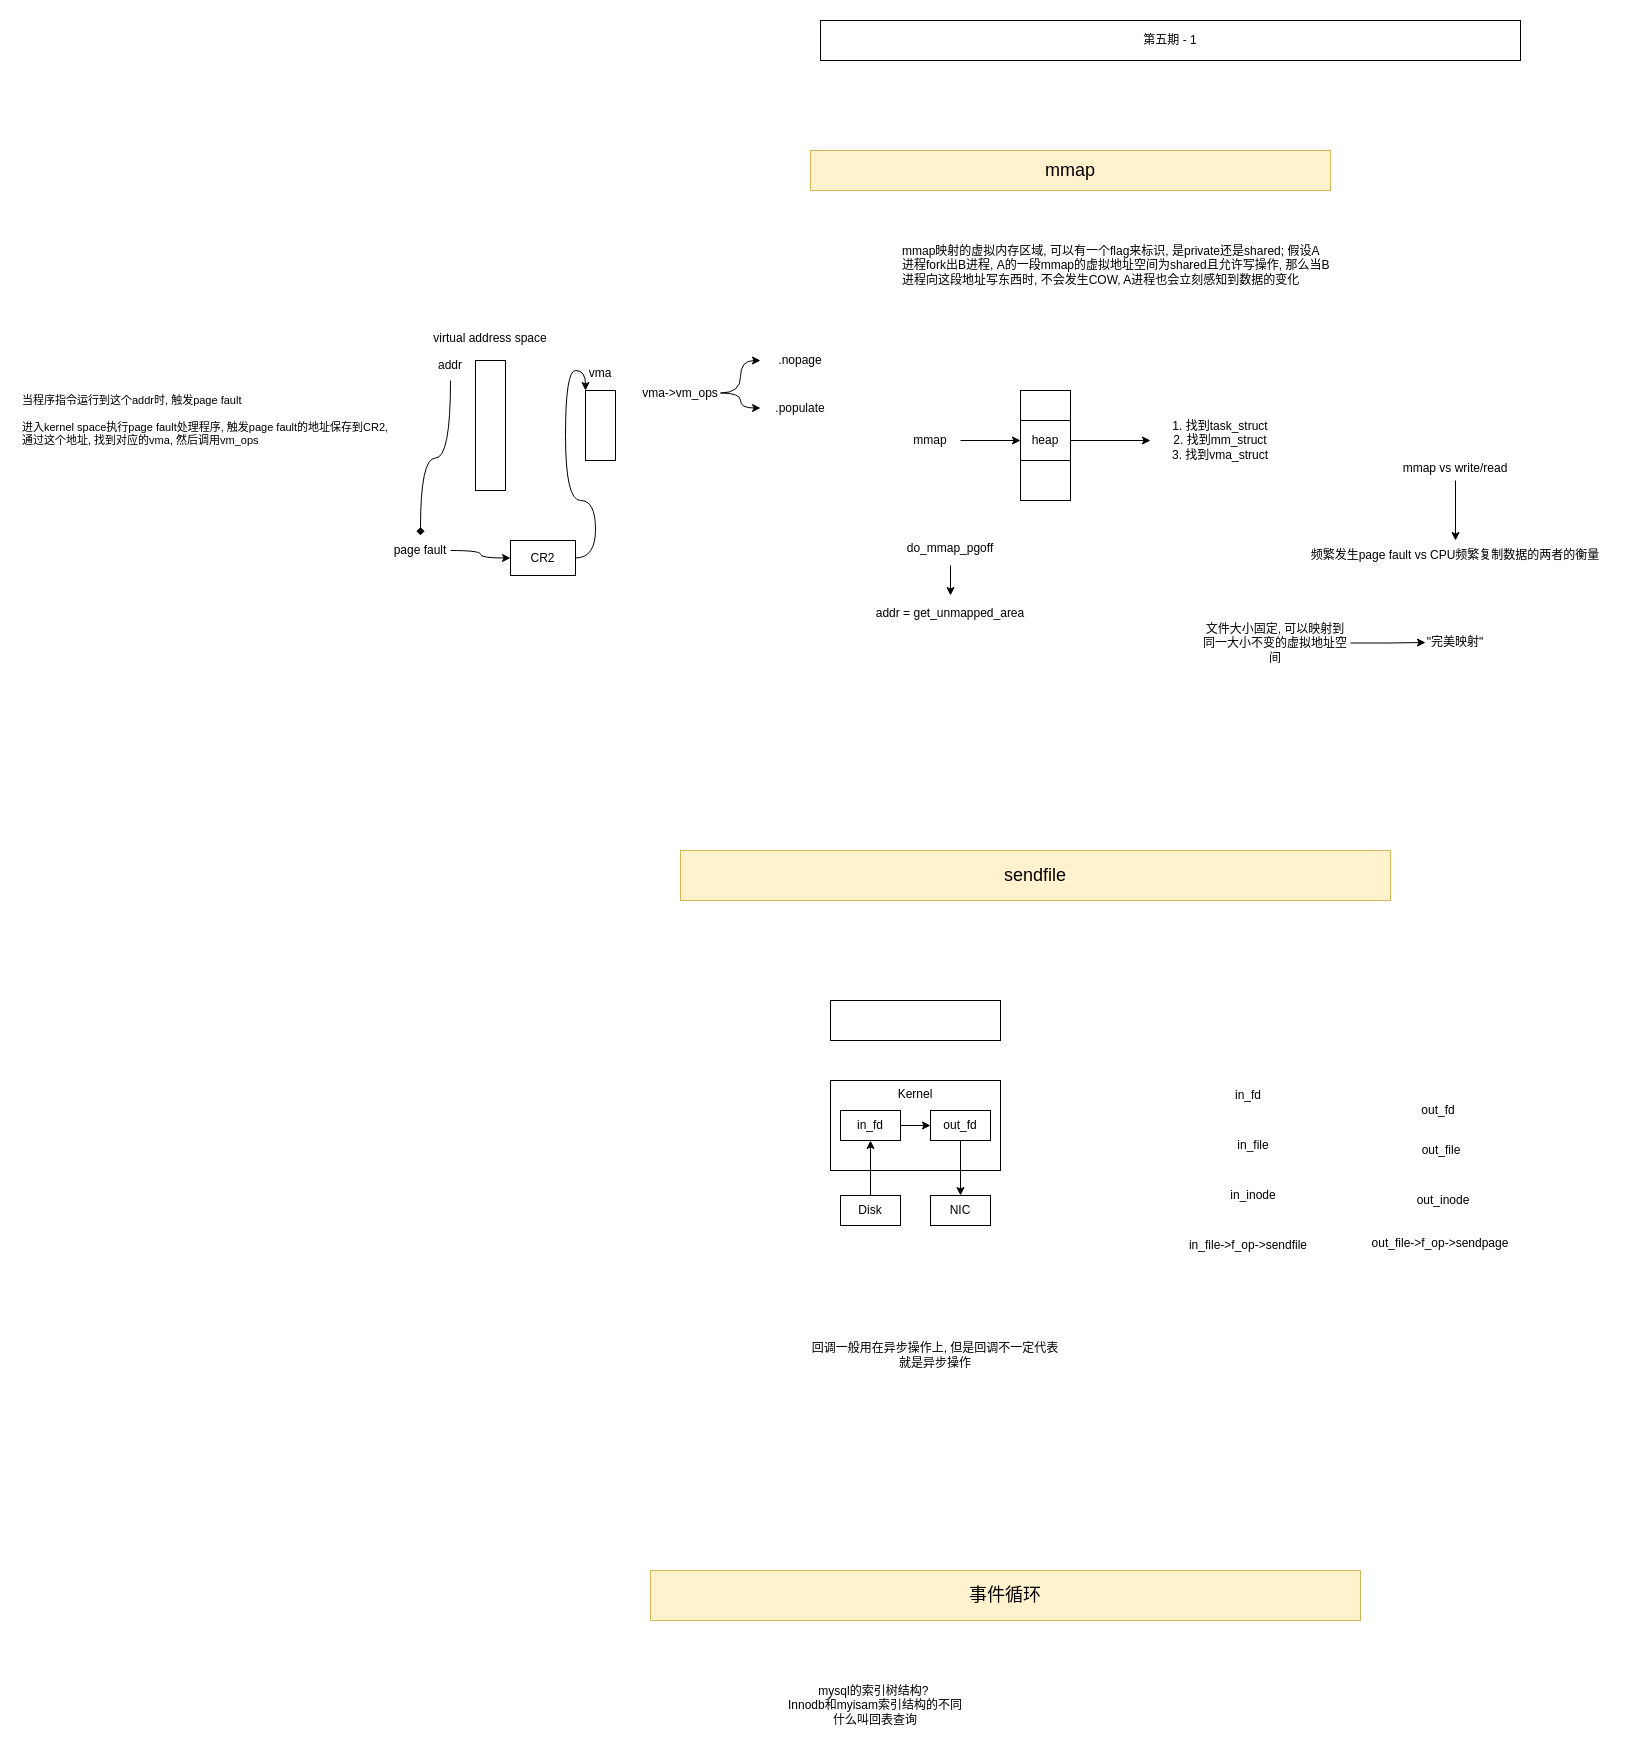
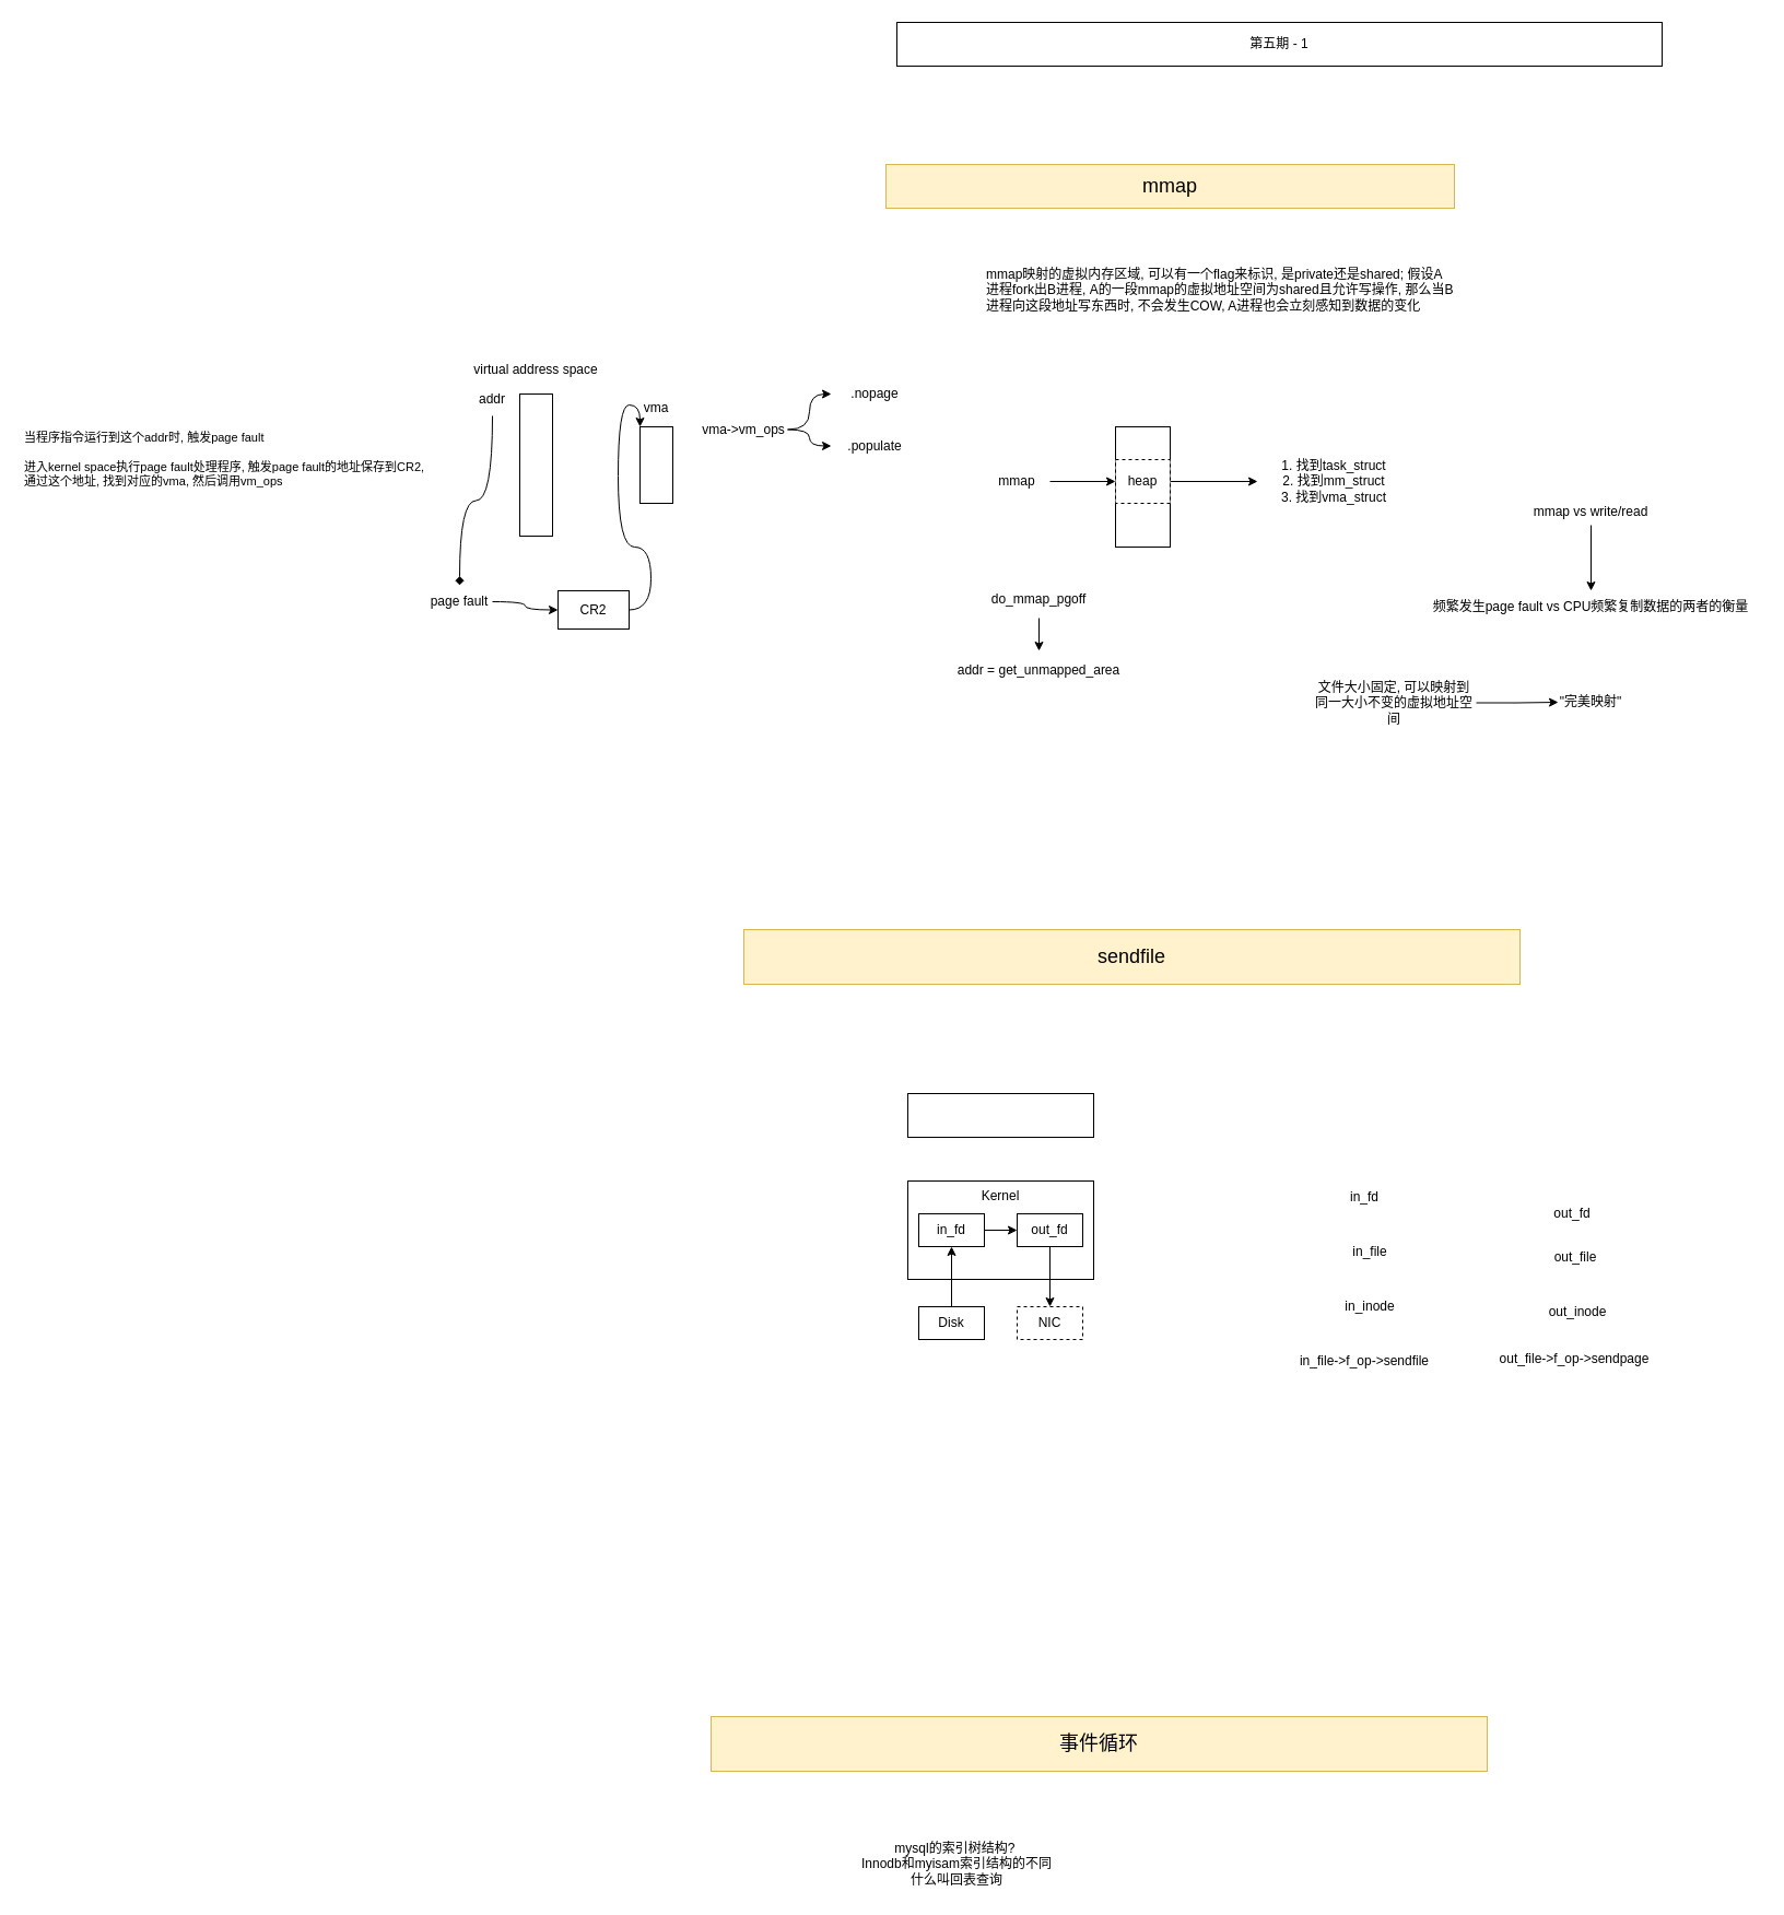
- <mxCell id="8" value="heap" style="rounded=0;whiteSpace=wrap;html=1;" parent="1" vertex="1"><mxGeometry x="1020" y="420" width="50" height="40" as="geometry" /></mxCell>
+ <mxCell id="8" value="heap" style="rounded=0;whiteSpace=wrap;html=1;dashed=1;" parent="1" vertex="1"><mxGeometry x="1020" y="420" width="50" height="40" as="geometry" /></mxCell>
- <mxCell id="38" value="NIC" style="rounded=0;whiteSpace=wrap;html=1;" parent="1" vertex="1"><mxGeometry x="930" y="1195" width="60" height="30" as="geometry" /></mxCell>
+ <mxCell id="38" value="NIC" style="rounded=0;whiteSpace=wrap;html=1;dashed=1;" parent="1" vertex="1"><mxGeometry x="930" y="1195" width="60" height="30" as="geometry" /></mxCell>
- <mxCell id="31" value="回调一般用在异步操作上, 但是回调不一定代表就是异步操作" style="text;html=1;strokeColor=none;fillColor=none;align=center;verticalAlign=middle;whiteSpace=wrap;rounded=0;" parent="1" vertex="1"><mxGeometry x="810" y="1330" width="250" height="50" as="geometry" /></mxCell>
